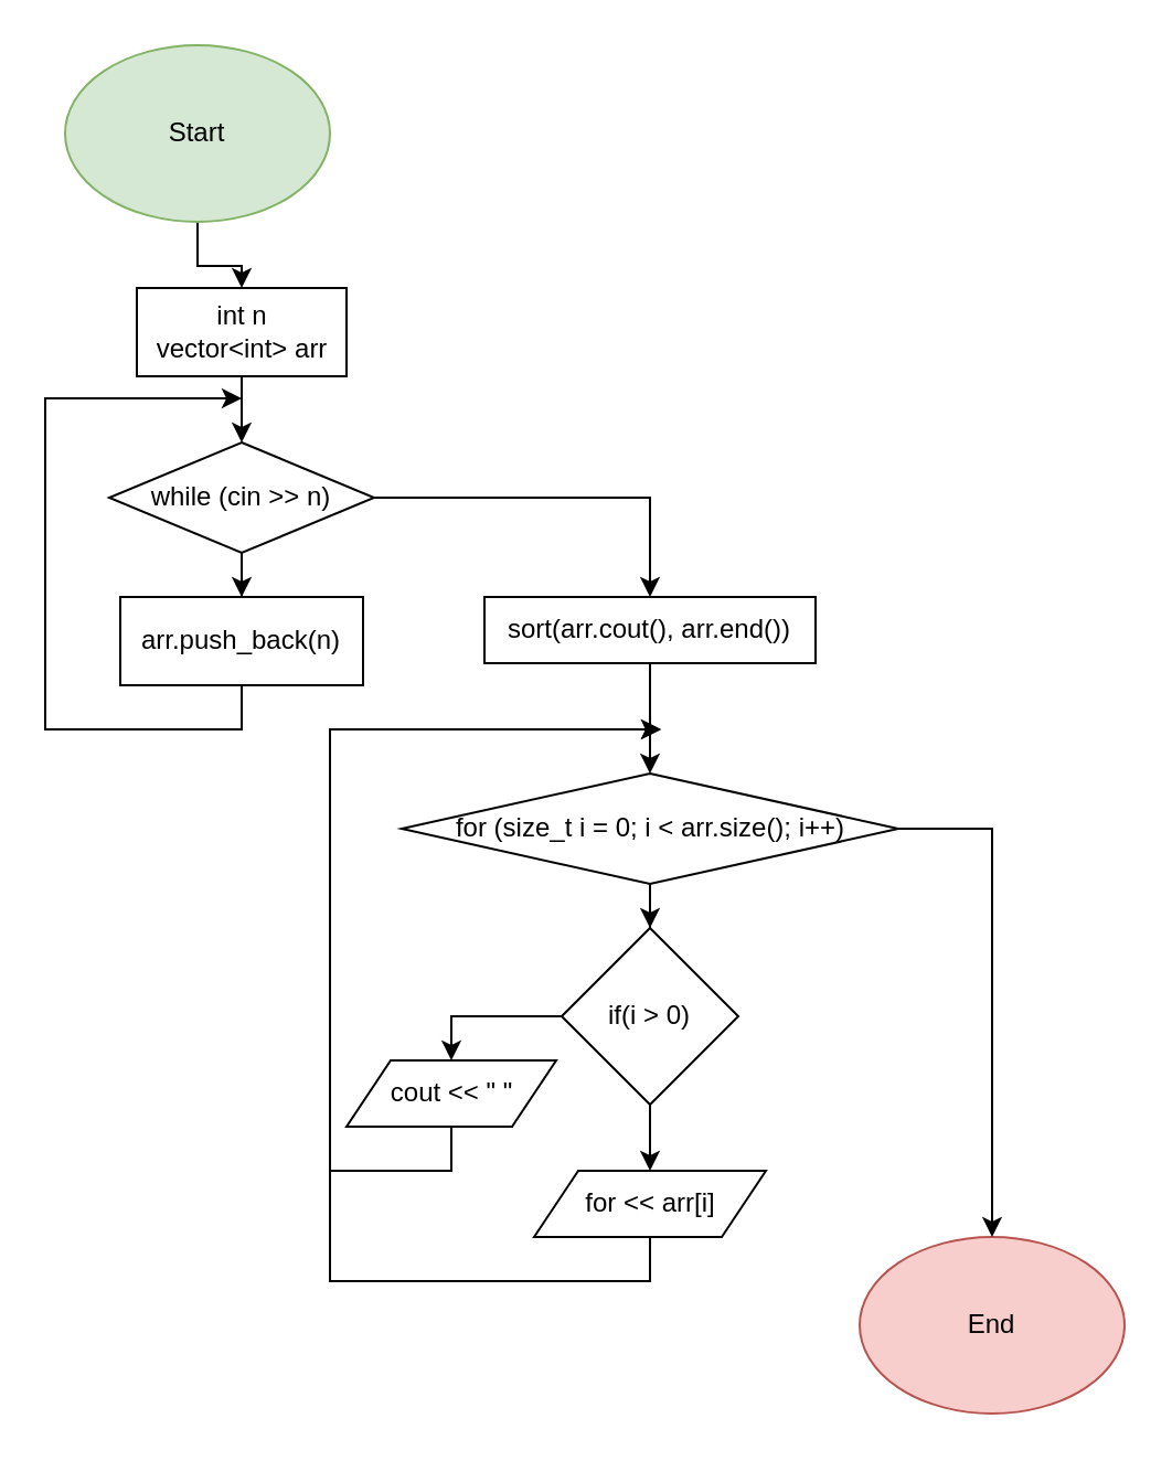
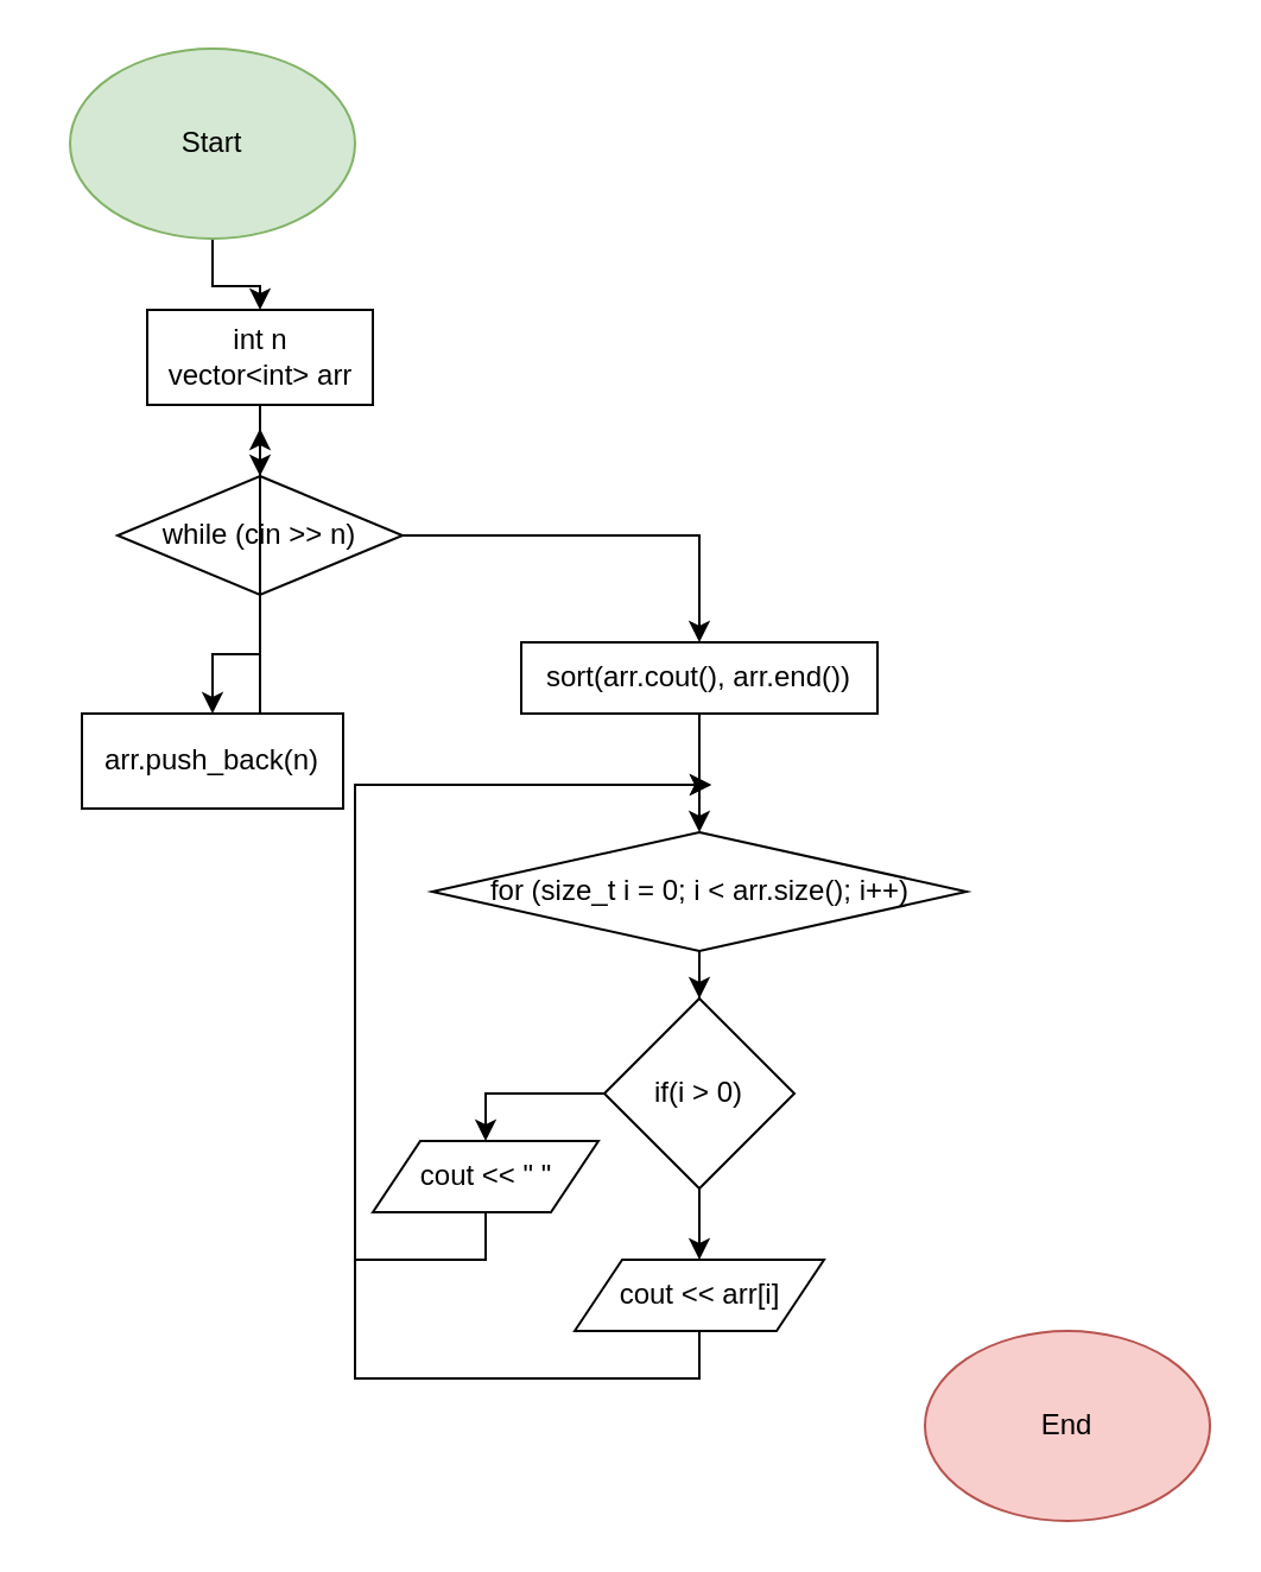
- <mxCell id="11" value="arr.push_back(n)" style="rounded=0;whiteSpace=wrap;html=1;" vertex="1" parent="1"><mxGeometry x="54" y="270" width="110" height="40" as="geometry" /></mxCell>
+ <mxCell id="11" value="arr.push_back(n)" style="rounded=0;whiteSpace=wrap;html=1;" vertex="1" parent="1"><mxGeometry x="34" y="300" width="110" height="40" as="geometry" /></mxCell>
- <mxCell id="15" style="edgeStyle=orthogonalEdgeStyle;rounded=0;orthogonalLoop=1;jettySize=auto;html=1;exitX=1;exitY=0.5;exitDx=0;exitDy=0;entryX=0.5;entryY=0;entryDx=0;entryDy=0;" edge="1" parent="1" source="16" target="4"><mxGeometry relative="1" as="geometry" /></mxCell>
- <mxCell id="23" value="for &amp;lt;&amp;lt; arr[i]" style="shape=parallelogram;perimeter=parallelogramPerimeter;whiteSpace=wrap;html=1;fixedSize=1;" vertex="1" parent="1"><mxGeometry x="241.5" y="530" width="105" height="30" as="geometry" /></mxCell>
+ <mxCell id="23" value="cout &amp;lt;&amp;lt; arr[i]" style="shape=parallelogram;perimeter=parallelogramPerimeter;whiteSpace=wrap;html=1;fixedSize=1;" vertex="1" parent="1"><mxGeometry x="241.5" y="530" width="105" height="30" as="geometry" /></mxCell>
